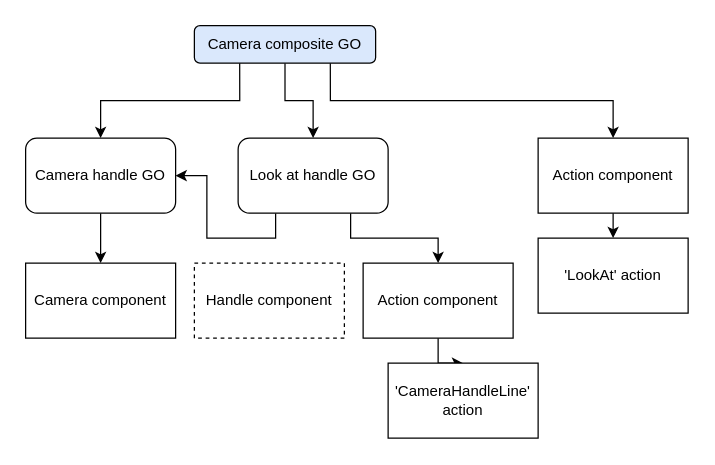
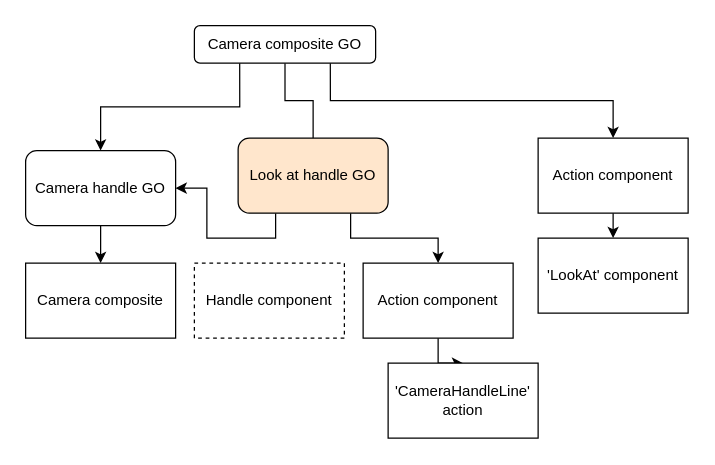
- <mxCell id="5" value="Camera composite GO" style="rounded=1;whiteSpace=wrap;html=1;fillColor=#dae8fc;" vertex="1" parent="1"><mxGeometry x="155" y="20" width="145" height="30" as="geometry" /></mxCell>
+ <mxCell id="5" value="Camera composite GO" style="rounded=1;whiteSpace=wrap;html=1;" vertex="1" parent="1"><mxGeometry x="155" y="20" width="145" height="30" as="geometry" /></mxCell>
- <mxCell id="3" style="edgeStyle=orthogonalEdgeStyle;rounded=0;orthogonalLoop=1;jettySize=auto;html=1;exitX=0.5;exitY=1;exitDx=0;exitDy=0;entryX=0.5;entryY=0;entryDx=0;entryDy=0;" edge="1" parent="1" source="5" target="10"><mxGeometry relative="1" as="geometry" /></mxCell>
+ <mxCell id="3" style="edgeStyle=orthogonalEdgeStyle;rounded=0;orthogonalLoop=1;jettySize=auto;html=1;exitX=0.5;exitY=1;exitDx=0;exitDy=0;entryX=0.5;entryY=0;entryDx=0;entryDy=0;endArrow=none;" edge="1" parent="1" source="5" target="10"><mxGeometry relative="1" as="geometry" /></mxCell>
- <mxCell id="7" value="Camera handle GO" style="rounded=1;whiteSpace=wrap;html=1;" vertex="1" parent="1"><mxGeometry x="20" y="110" width="120" height="60" as="geometry" /></mxCell>
+ <mxCell id="7" value="Camera handle GO" style="rounded=1;whiteSpace=wrap;html=1;" vertex="1" parent="1"><mxGeometry x="20" y="120" width="120" height="60" as="geometry" /></mxCell>
- <mxCell id="10" value="Look at handle GO" style="rounded=1;whiteSpace=wrap;html=1;" vertex="1" parent="1"><mxGeometry x="190" y="110" width="120" height="60" as="geometry" /></mxCell>
+ <mxCell id="10" value="Look at handle GO" style="rounded=1;whiteSpace=wrap;html=1;fillColor=#ffe6cc;" vertex="1" parent="1"><mxGeometry x="190" y="110" width="120" height="60" as="geometry" /></mxCell>
- <mxCell id="17" value="'LookAt' action" style="rounded=0;whiteSpace=wrap;html=1;" vertex="1" parent="1"><mxGeometry x="430" y="190" width="120" height="60" as="geometry" /></mxCell>
+ <mxCell id="17" value="'LookAt' component" style="rounded=0;whiteSpace=wrap;html=1;" vertex="1" parent="1"><mxGeometry x="430" y="190" width="120" height="60" as="geometry" /></mxCell>
- <mxCell id="13" value="Camera component" style="rounded=0;whiteSpace=wrap;html=1;" vertex="1" parent="1"><mxGeometry x="20" y="210" width="120" height="60" as="geometry" /></mxCell>
+ <mxCell id="13" value="Camera composite" style="rounded=0;whiteSpace=wrap;html=1;" vertex="1" parent="1"><mxGeometry x="20" y="210" width="120" height="60" as="geometry" /></mxCell>
